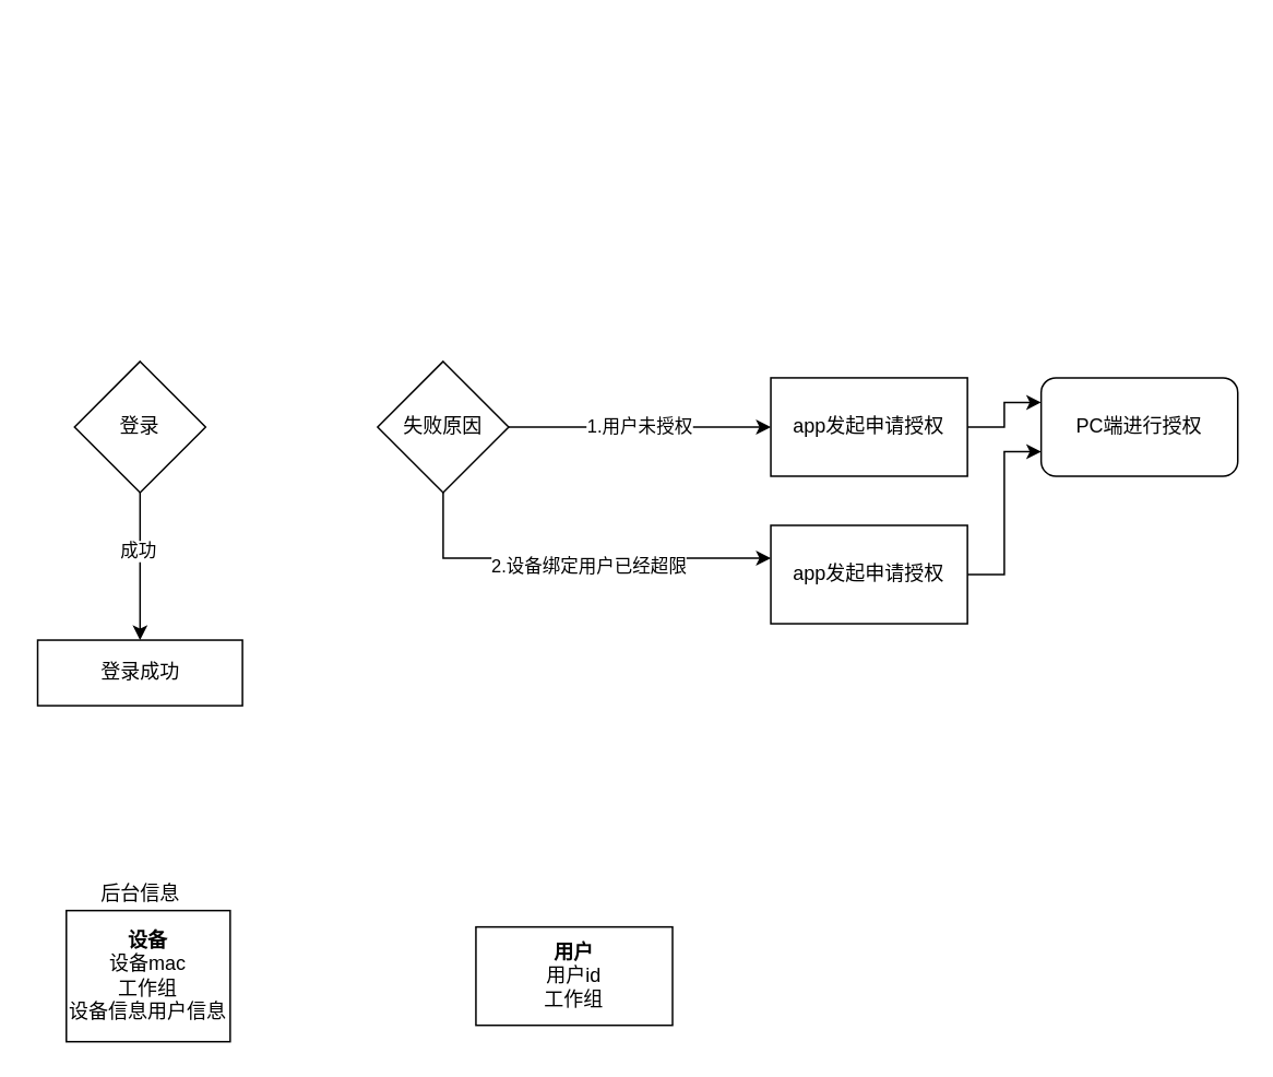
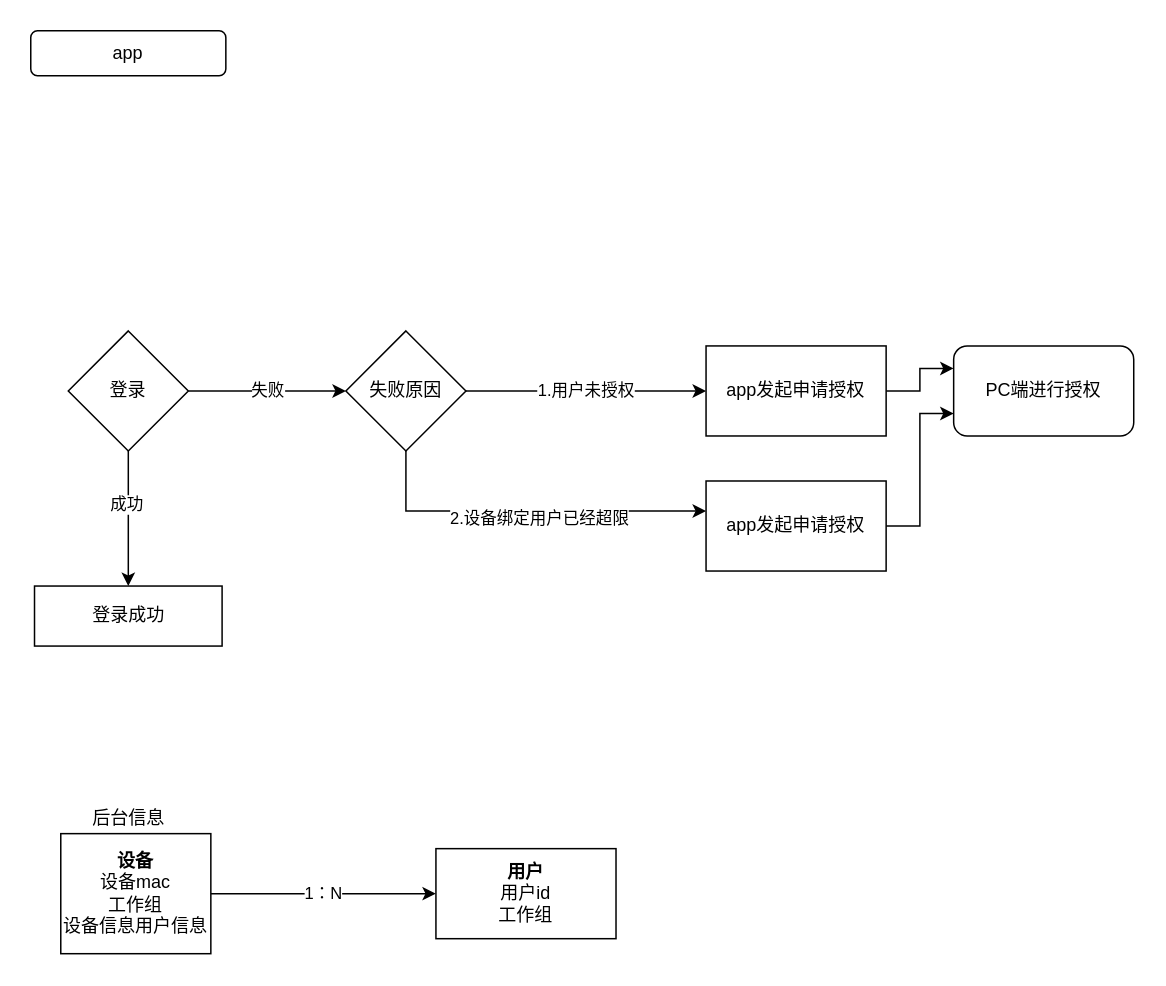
+ <mxCell id="2" value="app" style="rounded=1;whiteSpace=wrap;html=1;" vertex="1" parent="1"><mxGeometry x="20" y="20" width="130" height="30" as="geometry" /></mxCell>
+ <mxCell id="5" value="失败" style="edgeStyle=orthogonalEdgeStyle;rounded=0;orthogonalLoop=1;jettySize=auto;html=1;" edge="1" parent="1" source="6" target="10"><mxGeometry relative="1" as="geometry" /></mxCell>
+ <mxCell id="17" value="1：N" style="edgeStyle=orthogonalEdgeStyle;rounded=0;orthogonalLoop=1;jettySize=auto;html=1;" edge="1" parent="1" source="18" target="20"><mxGeometry relative="1" as="geometry" /></mxCell>
